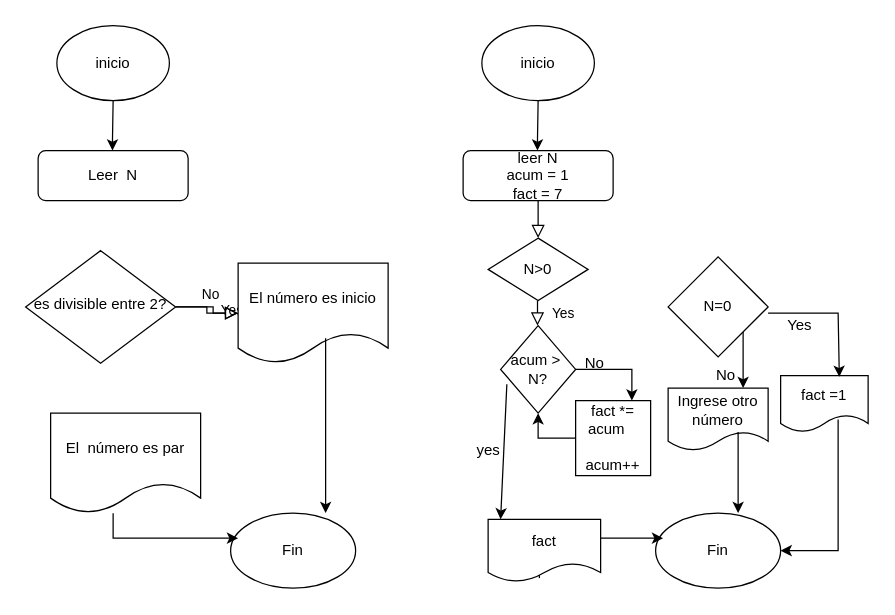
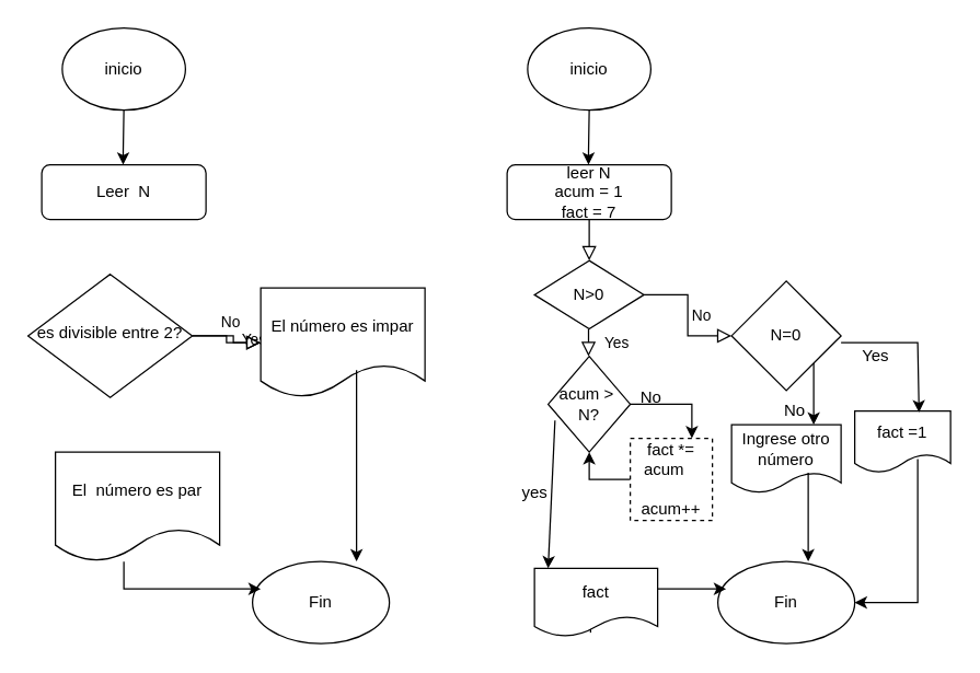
+ <mxCell id="16" value="No" style="edgeStyle=orthogonalEdgeStyle;rounded=0;html=1;jettySize=auto;orthogonalLoop=1;fontSize=11;endArrow=block;endFill=0;endSize=8;strokeWidth=1;shadow=0;labelBackgroundColor=none;exitX=1;exitY=0.5;exitDx=0;exitDy=0;" edge="1" parent="1" source="21" target="22"><mxGeometry y="10" relative="1" as="geometry"><mxPoint as="offset" /><mxPoint x="530" y="250" as="targetPoint" /><mxPoint x="480" y="250" as="sourcePoint" /></mxGeometry></mxCell>
- <mxCell id="9" value="El número es inicio" style="shape=document;whiteSpace=wrap;html=1;boundedLbl=1;" vertex="1" parent="1"><mxGeometry x="190" y="210" width="120" height="80" as="geometry" /></mxCell>
+ <mxCell id="9" value="El número es impar" style="shape=document;whiteSpace=wrap;html=1;boundedLbl=1;" vertex="1" parent="1"><mxGeometry x="190" y="210" width="120" height="80" as="geometry" /></mxCell>
- <mxCell id="33" value="fact *= acum&amp;nbsp; &amp;nbsp;&lt;br&gt;&lt;br&gt;acum++" style="whiteSpace=wrap;html=1;aspect=fixed;" vertex="1" parent="1"><mxGeometry x="460" y="320" width="60" height="60" as="geometry" /></mxCell>
+ <mxCell id="33" value="fact *= acum&amp;nbsp; &amp;nbsp;&lt;br&gt;&lt;br&gt;acum++" style="whiteSpace=wrap;html=1;aspect=fixed;dashed=1;" vertex="1" parent="1"><mxGeometry x="460" y="320" width="60" height="60" as="geometry" /></mxCell>
